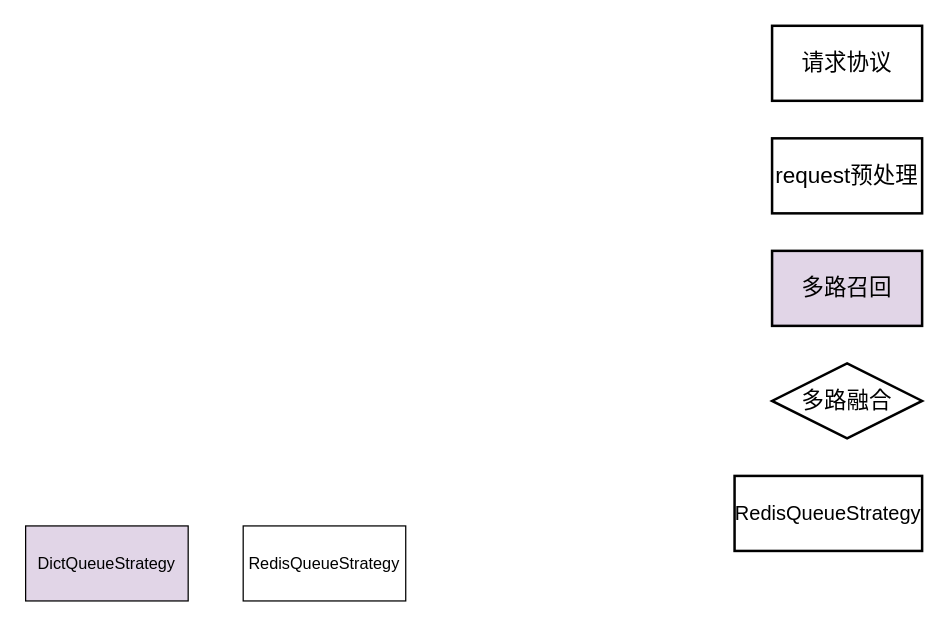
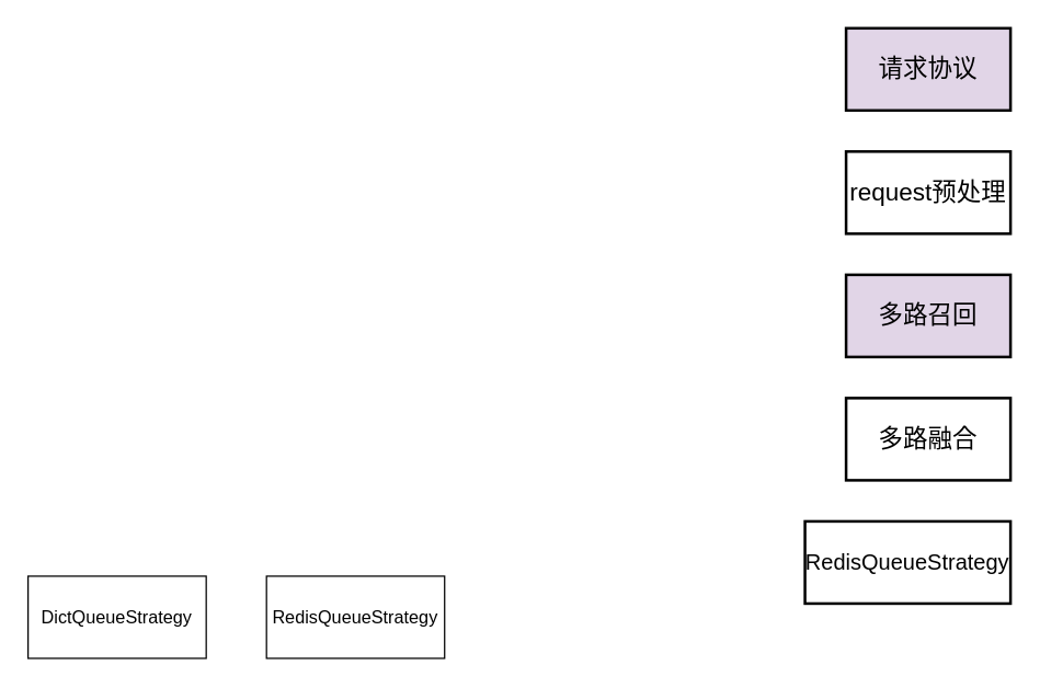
- <mxCell id="4" value="&lt;span style=&quot;font-size: 18px;&quot;&gt;请求协议&lt;/span&gt;" style="rounded=0;whiteSpace=wrap;html=1;strokeWidth=2;" vertex="1" parent="1"><mxGeometry x="617" y="20" width="120" height="60" as="geometry" /></mxCell>
+ <mxCell id="4" value="&lt;span style=&quot;font-size: 18px;&quot;&gt;请求协议&lt;/span&gt;" style="rounded=0;whiteSpace=wrap;html=1;strokeWidth=2;fillColor=#e1d5e7;" vertex="1" parent="1"><mxGeometry x="617" y="20" width="120" height="60" as="geometry" /></mxCell>
- <mxCell id="6" value="&lt;span style=&quot;font-size: 18px;&quot;&gt;多路融合&lt;/span&gt;" style="rhombus;whiteSpace=wrap;html=1;strokeWidth=2;" vertex="1" parent="1"><mxGeometry x="617" y="290" width="120" height="60" as="geometry" /></mxCell>
+ <mxCell id="6" value="&lt;span style=&quot;font-size: 18px;&quot;&gt;多路融合&lt;/span&gt;" style="rounded=0;whiteSpace=wrap;html=1;strokeWidth=2;" vertex="1" parent="1"><mxGeometry x="617" y="290" width="120" height="60" as="geometry" /></mxCell>
- <mxCell id="2" value="&lt;font style=&quot;font-size: 13px;&quot;&gt;DictQueueStrategy&lt;/font&gt;" style="rounded=0;whiteSpace=wrap;html=1;strokeWidth=1;fillColor=#e1d5e7;" vertex="1" parent="1"><mxGeometry x="20" y="420" width="130" height="60" as="geometry" /></mxCell>
+ <mxCell id="2" value="&lt;font style=&quot;font-size: 13px;&quot;&gt;DictQueueStrategy&lt;/font&gt;" style="rounded=0;whiteSpace=wrap;html=1;strokeWidth=1;" vertex="1" parent="1"><mxGeometry x="20" y="420" width="130" height="60" as="geometry" /></mxCell>
